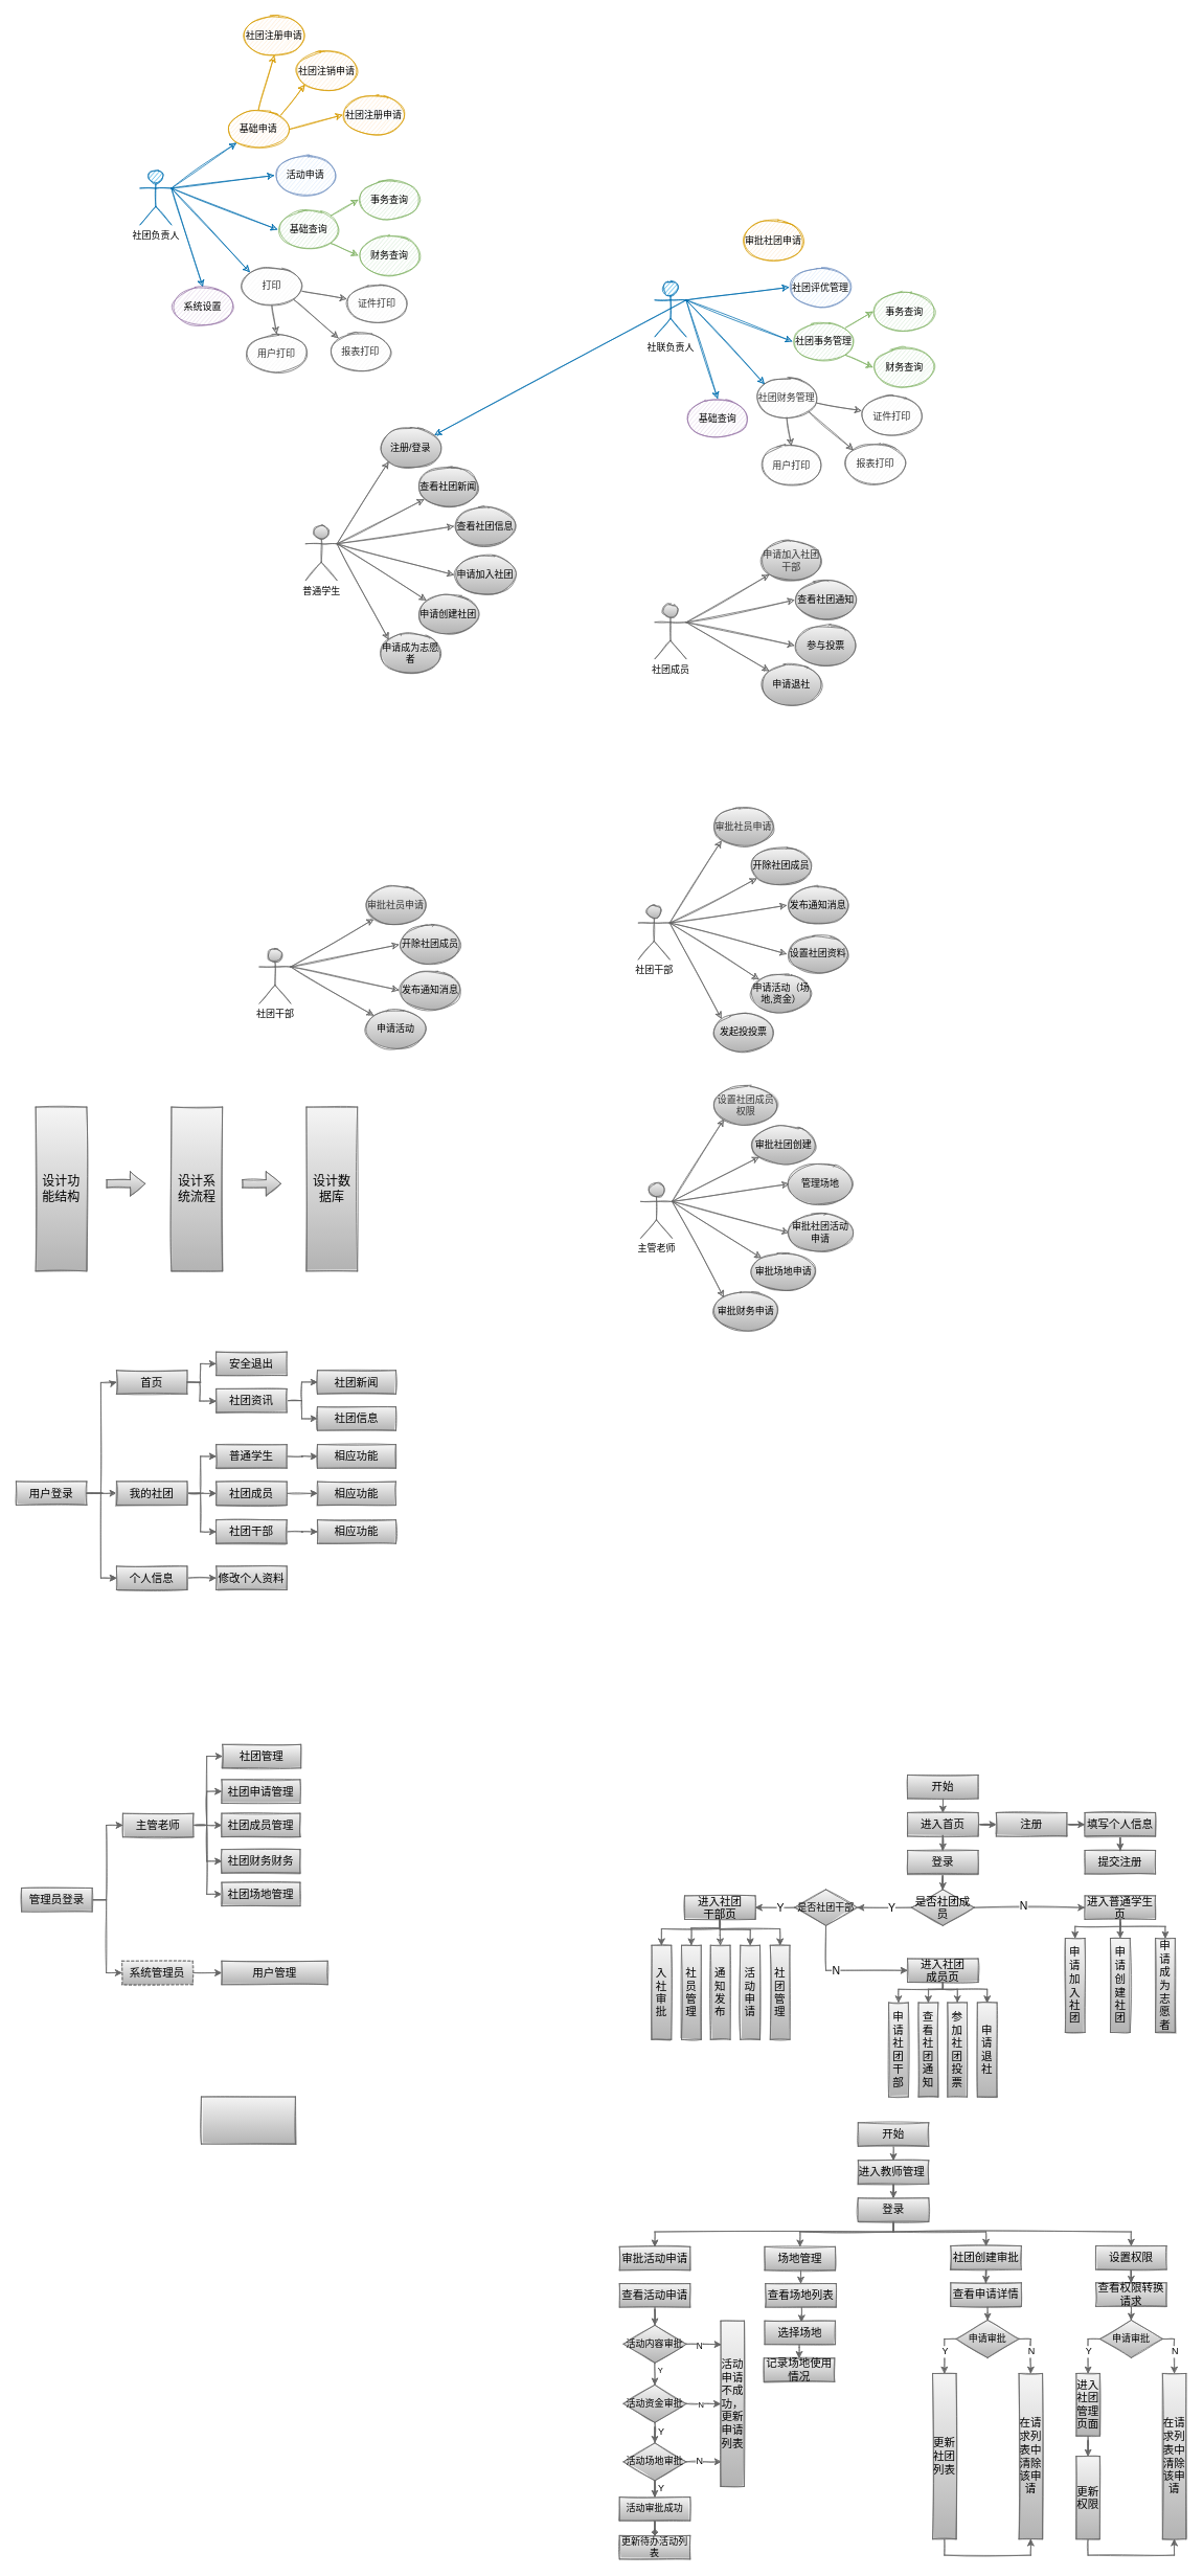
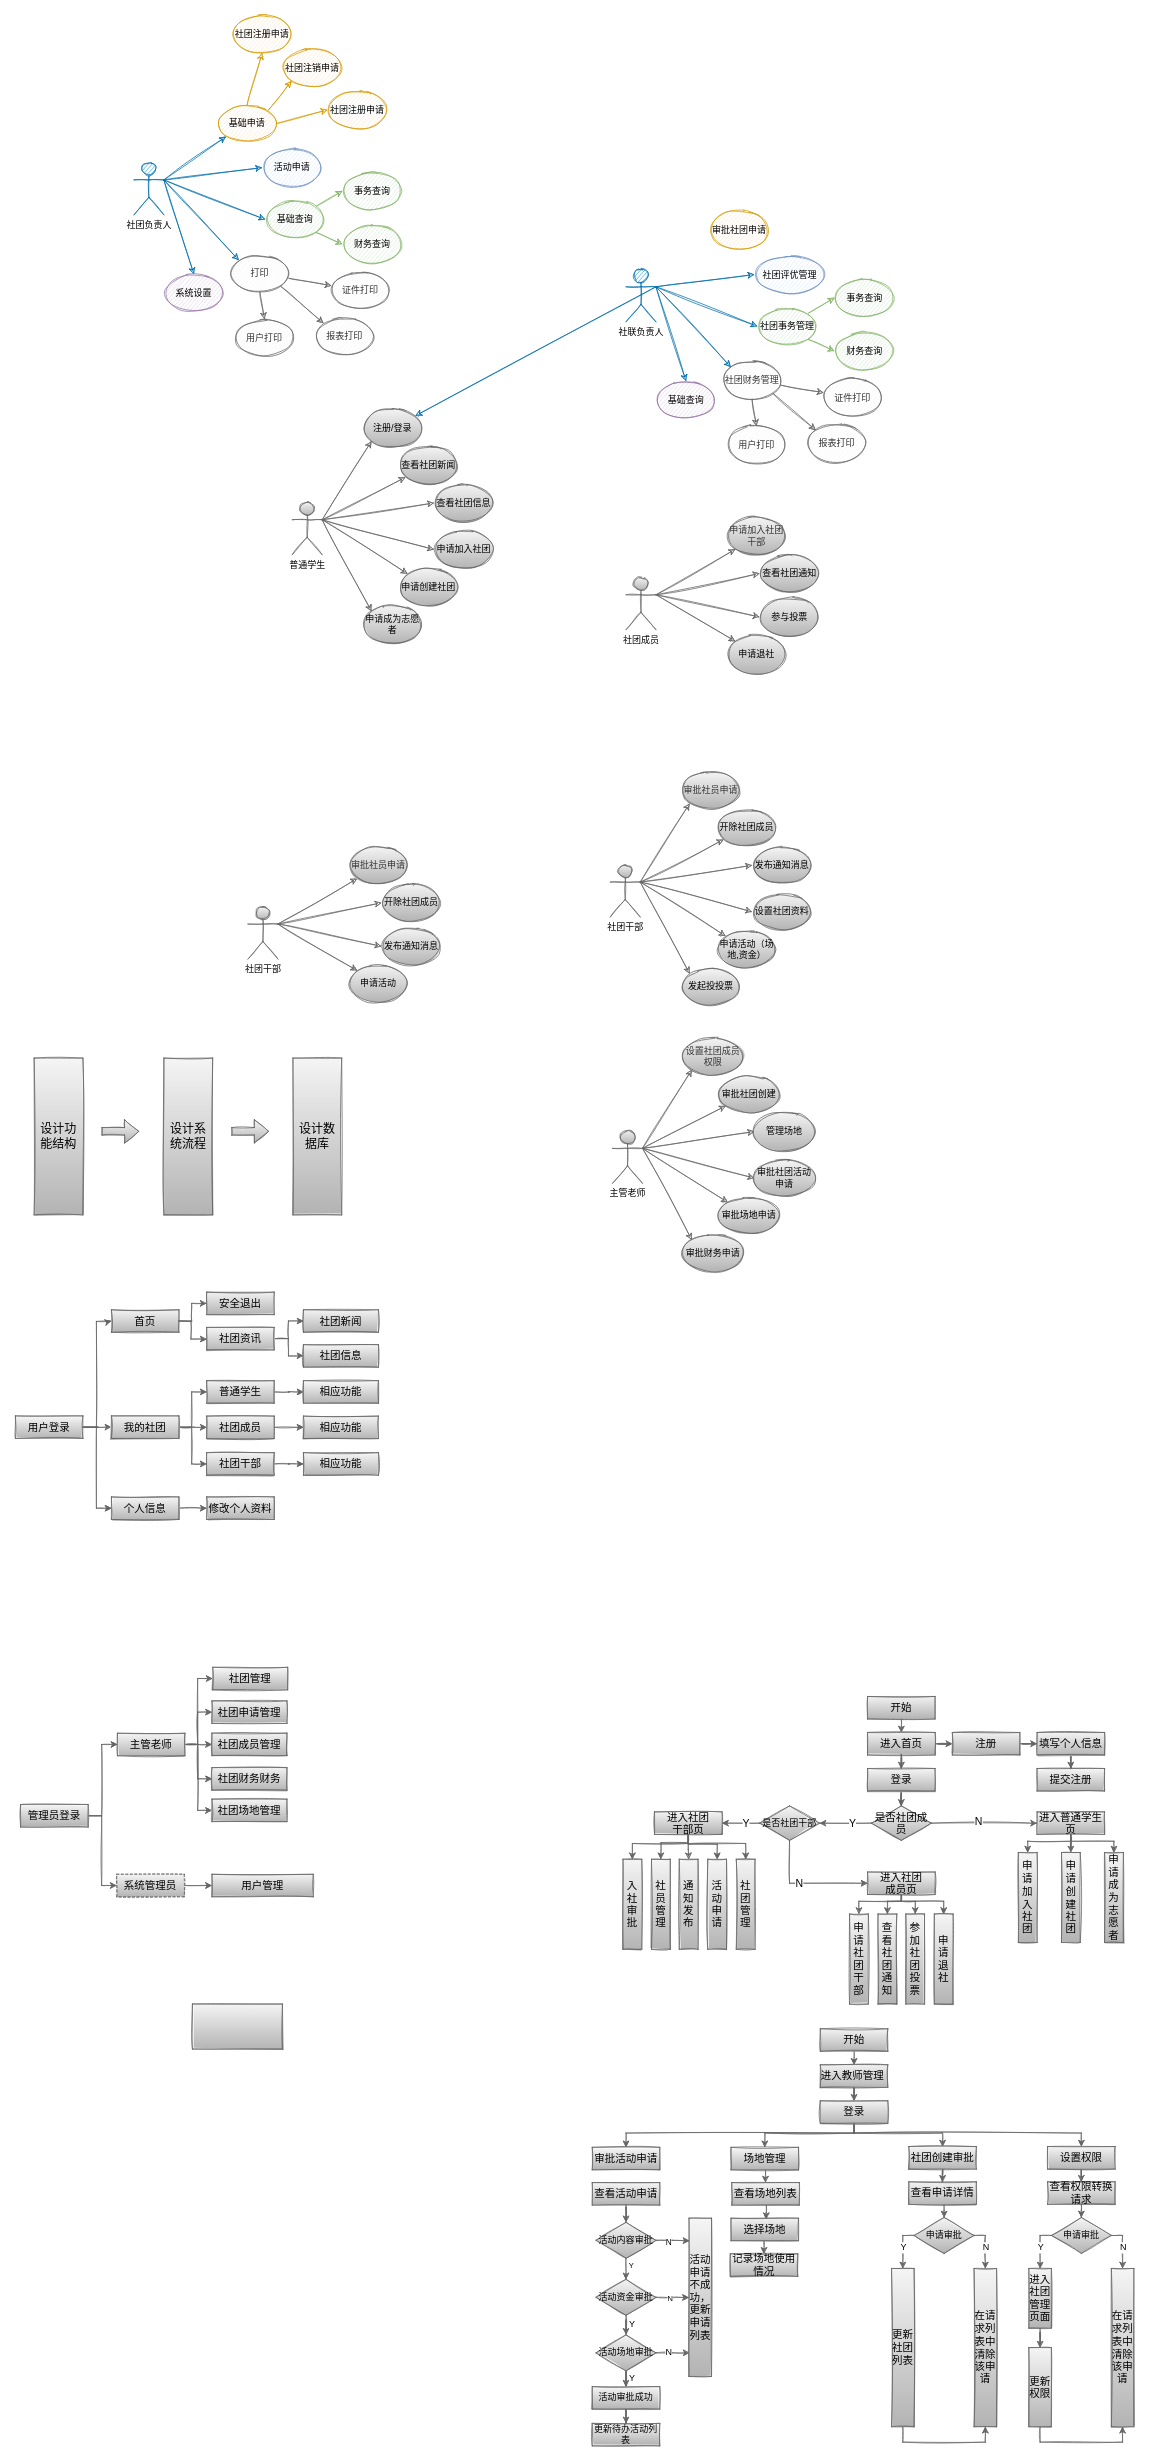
- <mxCell id="46" value="社团评优管理" style="ellipse;whiteSpace=wrap;html=1;sketch=1;fillColor=#dae8fc;strokeColor=#6c8ebf;" vertex="1" parent="1"><mxGeometry x="1005" y="340.5" width="80" height="50" as="geometry" /></mxCell>
+ <mxCell id="46" value="社团评优管理" style="ellipse;whiteSpace=wrap;html=1;sketch=1;fillColor=#dae8fc;strokeColor=#6c8ebf;" vertex="1" parent="1"><mxGeometry x="1005" y="340.5" width="95" height="50" as="geometry" /></mxCell>
- <mxCell id="247" style="edgeStyle=orthogonalEdgeStyle;rounded=0;sketch=1;fillStyle=solid;orthogonalLoop=1;jettySize=auto;html=1;entryX=0.5;entryY=0;entryDx=0;entryDy=0;fontSize=14;fontColor=#000000;strokeColor=#666666;fillColor=#f5f5f5;gradientColor=#b3b3b3;endArrow=diamond;" edge="1" parent="1" source="248" target="249"><mxGeometry relative="1" as="geometry" /></mxCell>
+ <mxCell id="247" style="edgeStyle=orthogonalEdgeStyle;rounded=0;sketch=1;fillStyle=solid;orthogonalLoop=1;jettySize=auto;html=1;entryX=0.5;entryY=0;entryDx=0;entryDy=0;fontSize=14;fontColor=#000000;strokeColor=#666666;fillColor=#f5f5f5;gradientColor=#b3b3b3;" edge="1" parent="1" source="248" target="249"><mxGeometry relative="1" as="geometry" /></mxCell>
